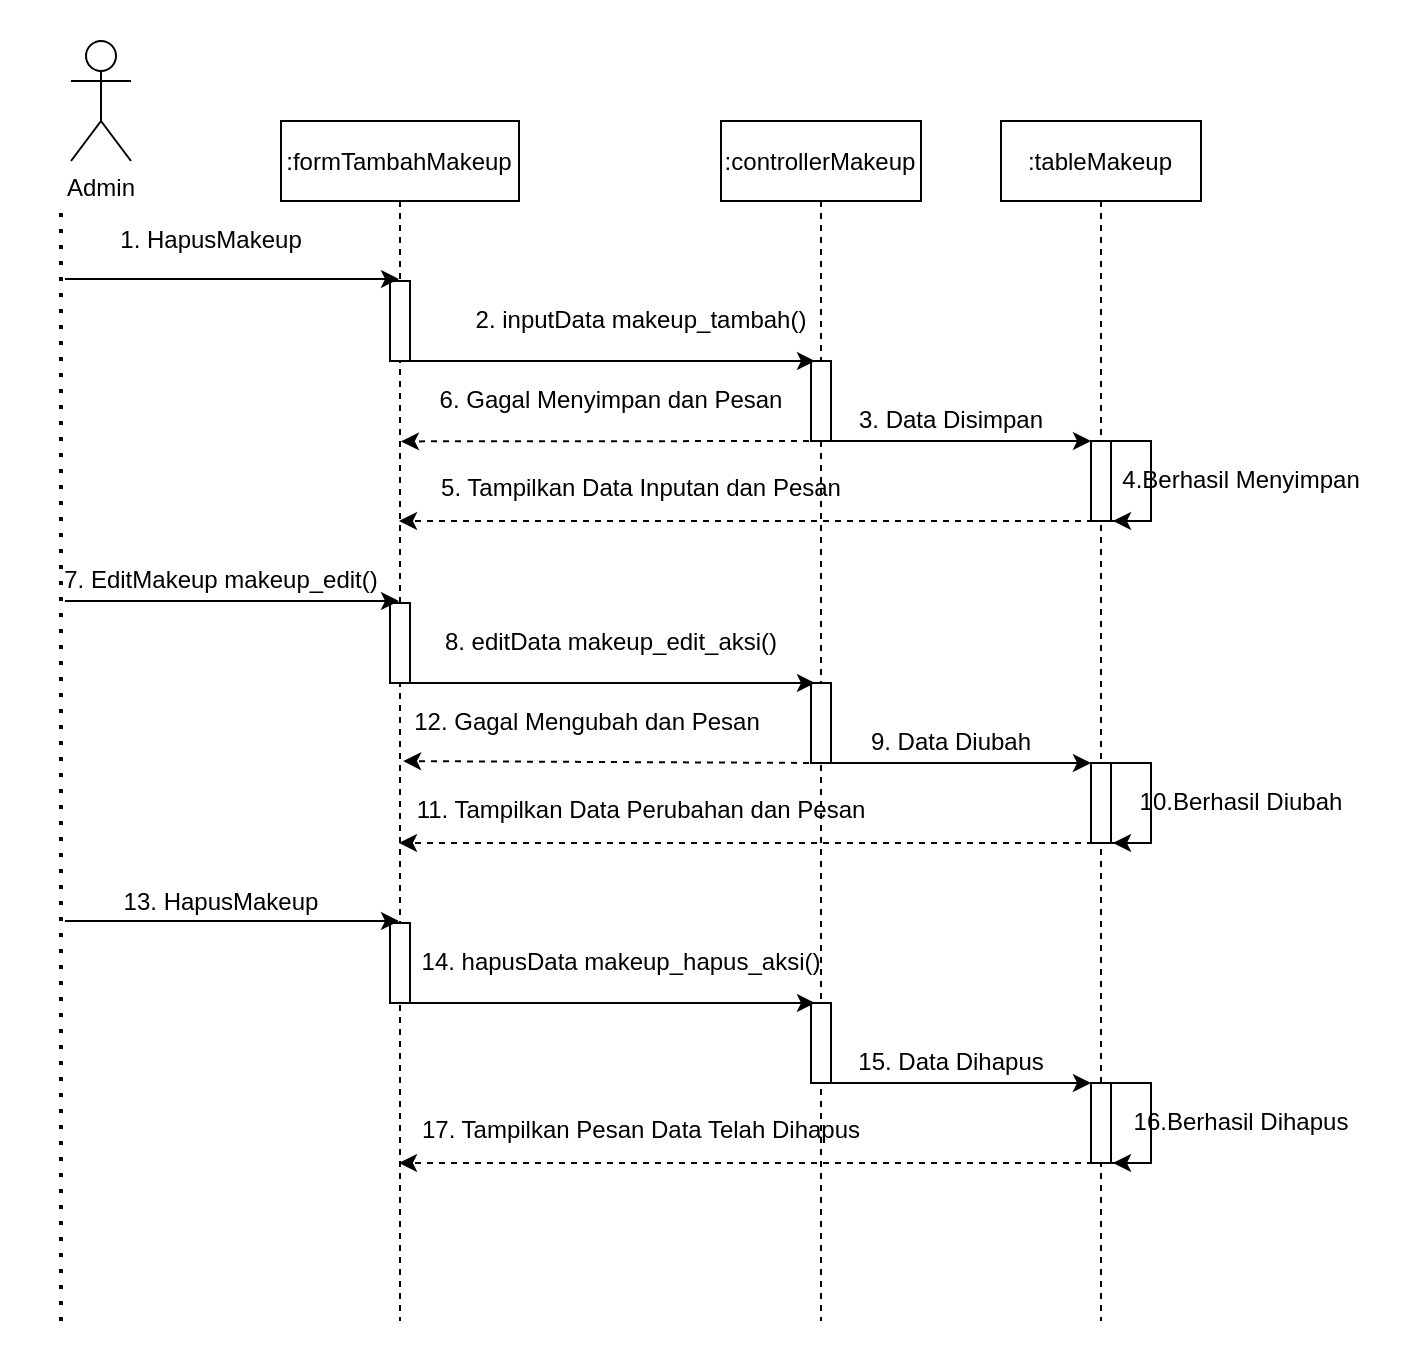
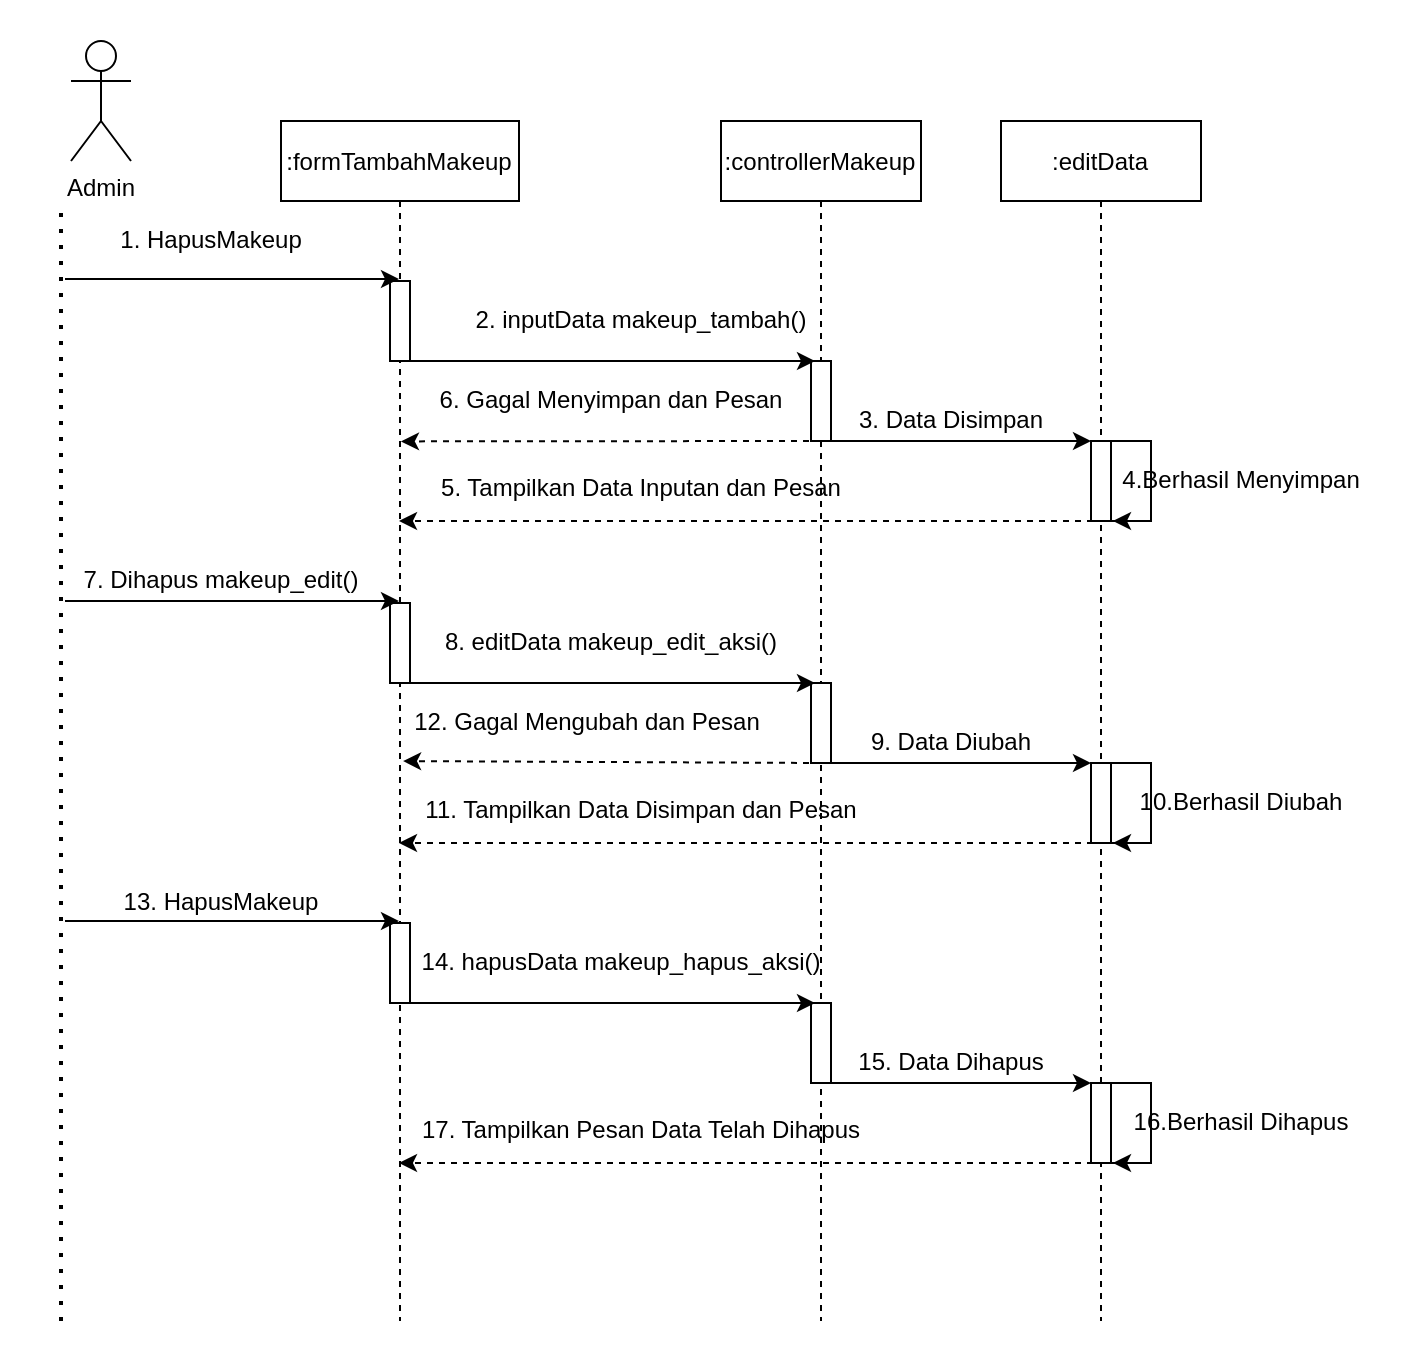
- <mxCell id="9" value=":tableMakeup" style="shape=umlLifeline;perimeter=lifelinePerimeter;container=1;collapsible=0;recursiveResize=0;rounded=0;shadow=0;strokeWidth=1;" parent="1" vertex="1"><mxGeometry x="500" y="60" width="100" height="600" as="geometry" /></mxCell>
+ <mxCell id="9" value=":editData" style="shape=umlLifeline;perimeter=lifelinePerimeter;container=1;collapsible=0;recursiveResize=0;rounded=0;shadow=0;strokeWidth=1;" parent="1" vertex="1"><mxGeometry x="500" y="60" width="100" height="600" as="geometry" /></mxCell>
- <mxCell id="36" value="7. EditMakeup makeup_edit()" style="text;html=1;align=center;verticalAlign=middle;resizable=0;points=[];autosize=1;" vertex="1" parent="1"><mxGeometry x="20" y="280" width="180" height="20" as="geometry" /></mxCell>
+ <mxCell id="36" value="7. Dihapus makeup_edit()" style="text;html=1;align=center;verticalAlign=middle;resizable=0;points=[];autosize=1;" vertex="1" parent="1"><mxGeometry x="20" y="280" width="180" height="20" as="geometry" /></mxCell>
- <mxCell id="32" value="11. Tampilkan Data Perubahan dan Pesan" style="text;html=1;align=center;verticalAlign=middle;resizable=0;points=[];autosize=1;" vertex="1" parent="1"><mxGeometry x="195" y="395" width="250" height="20" as="geometry" /></mxCell>
+ <mxCell id="32" value="11. Tampilkan Data Disimpan dan Pesan" style="text;html=1;align=center;verticalAlign=middle;resizable=0;points=[];autosize=1;" vertex="1" parent="1"><mxGeometry x="195" y="395" width="250" height="20" as="geometry" /></mxCell>
